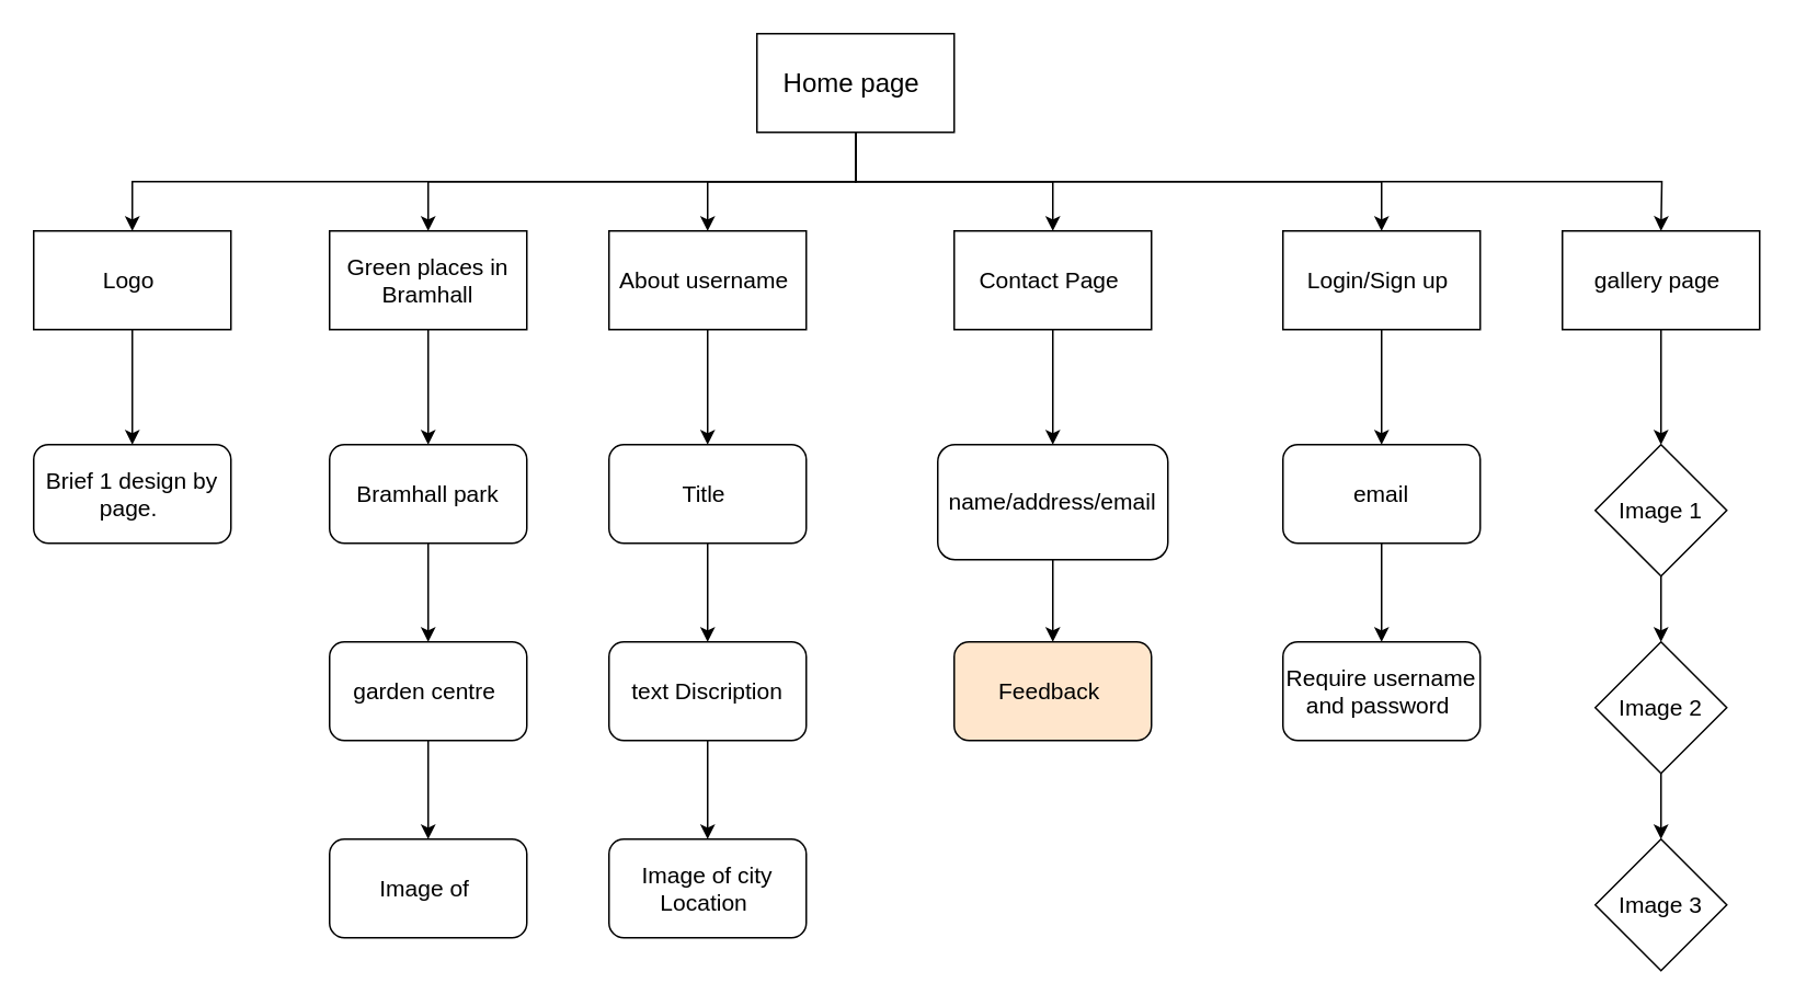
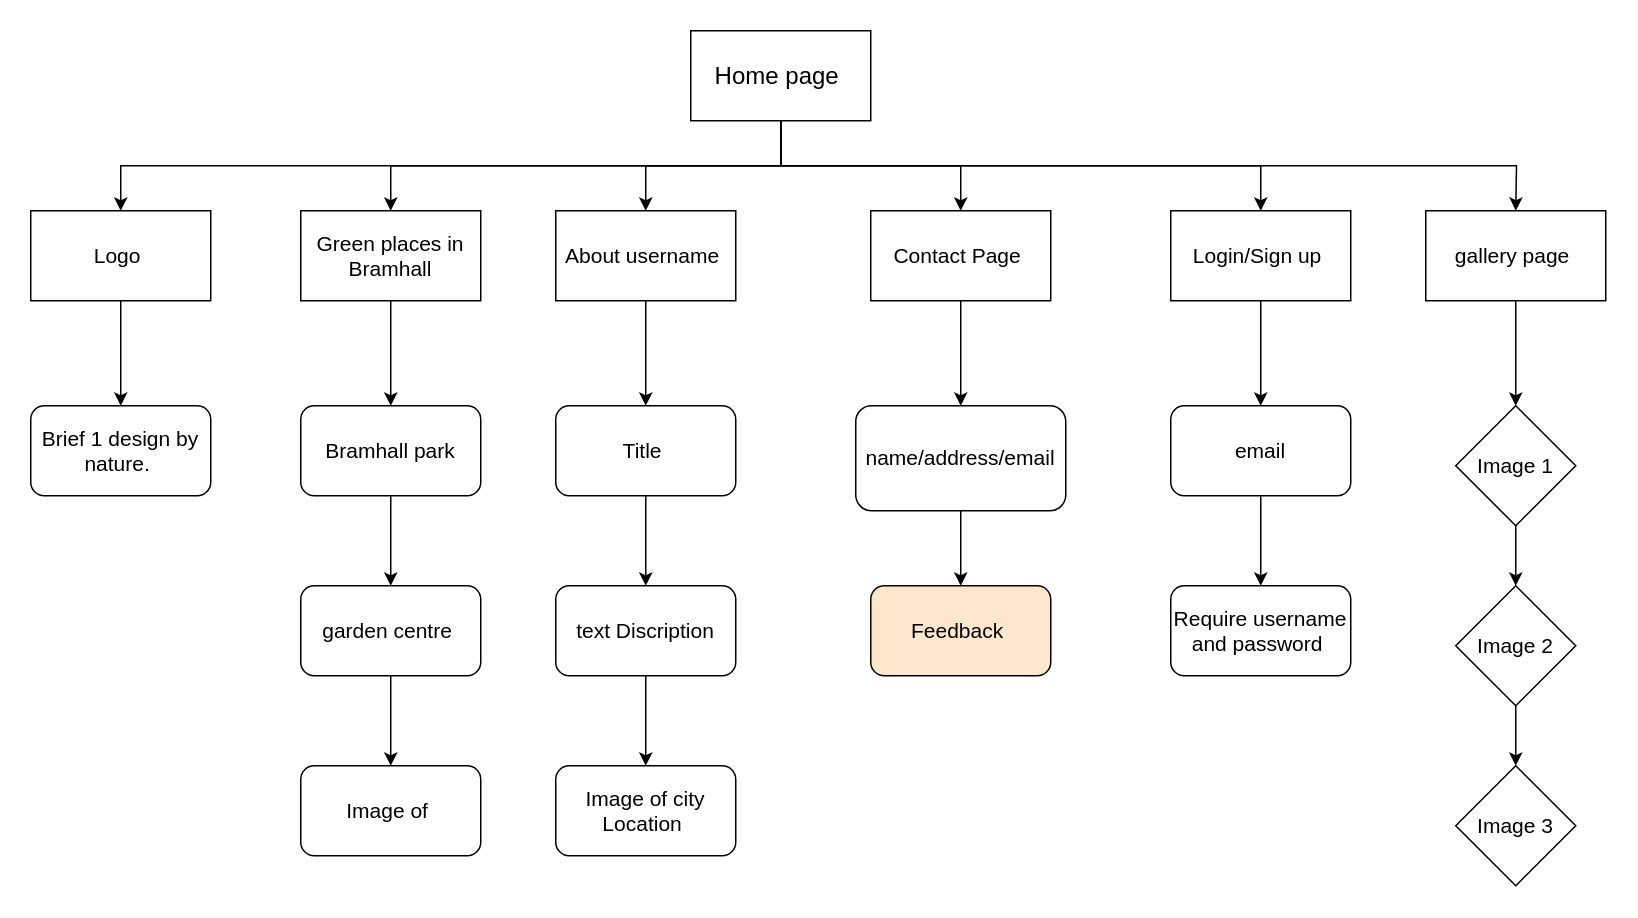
- <mxCell id="19" value="Brief 1 design by page.&amp;nbsp;" style="rounded=1;whiteSpace=wrap;html=1;fontSize=14;" vertex="1" parent="1"><mxGeometry x="20" y="270" width="120" height="60" as="geometry" /></mxCell>
+ <mxCell id="19" value="Brief 1 design by nature.&amp;nbsp;" style="rounded=1;whiteSpace=wrap;html=1;fontSize=14;" vertex="1" parent="1"><mxGeometry x="20" y="270" width="120" height="60" as="geometry" /></mxCell>
